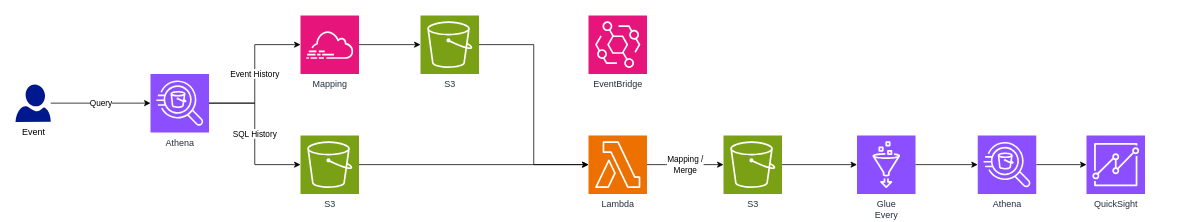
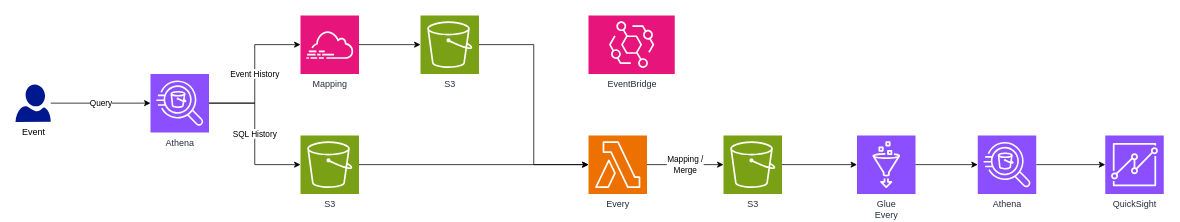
- <mxCell id="5" value="EventBridge" style="sketch=0;points=[[0,0,0],[0.25,0,0],[0.5,0,0],[0.75,0,0],[1,0,0],[0,1,0],[0.25,1,0],[0.5,1,0],[0.75,1,0],[1,1,0],[0,0.25,0],[0,0.5,0],[0,0.75,0],[1,0.25,0],[1,0.5,0],[1,0.75,0]];outlineConnect=0;fontColor=#232F3E;fillColor=#E7157B;strokeColor=#ffffff;dashed=0;verticalLabelPosition=bottom;verticalAlign=top;align=center;html=1;fontSize=12;fontStyle=0;aspect=fixed;shape=mxgraph.aws4.resourceIcon;resIcon=mxgraph.aws4.eventbridge;" vertex="1" parent="1"><mxGeometry x="784" y="20" width="78" height="78" as="geometry" /></mxCell>
+ <mxCell id="5" value="EventBridge" style="sketch=0;points=[[0,0,0],[0.25,0,0],[0.5,0,0],[0.75,0,0],[1,0,0],[0,1,0],[0.25,1,0],[0.5,1,0],[0.75,1,0],[1,1,0],[0,0.25,0],[0,0.5,0],[0,0.75,0],[1,0.25,0],[1,0.5,0],[1,0.75,0]];outlineConnect=0;fontColor=#232F3E;fillColor=#E7157B;strokeColor=#ffffff;dashed=0;verticalLabelPosition=bottom;verticalAlign=top;align=center;html=1;fontSize=12;fontStyle=0;aspect=fixed;shape=mxgraph.aws4.resourceIcon;resIcon=mxgraph.aws4.eventbridge;" vertex="1" parent="1"><mxGeometry x="784" y="20" width="115" height="78" as="geometry" /></mxCell>
- <mxCell id="22" value="QuickSight" style="sketch=0;points=[[0,0,0],[0.25,0,0],[0.5,0,0],[0.75,0,0],[1,0,0],[0,1,0],[0.25,1,0],[0.5,1,0],[0.75,1,0],[1,1,0],[0,0.25,0],[0,0.5,0],[0,0.75,0],[1,0.25,0],[1,0.5,0],[1,0.75,0]];outlineConnect=0;fontColor=#232F3E;fillColor=#8C4FFF;strokeColor=#ffffff;dashed=0;verticalLabelPosition=bottom;verticalAlign=top;align=center;html=1;fontSize=12;fontStyle=0;aspect=fixed;shape=mxgraph.aws4.resourceIcon;resIcon=mxgraph.aws4.quicksight;" vertex="1" parent="1"><mxGeometry x="1448" y="180" width="78" height="78" as="geometry" /></mxCell>
+ <mxCell id="22" value="QuickSight" style="sketch=0;points=[[0,0,0],[0.25,0,0],[0.5,0,0],[0.75,0,0],[1,0,0],[0,1,0],[0.25,1,0],[0.5,1,0],[0.75,1,0],[1,1,0],[0,0.25,0],[0,0.5,0],[0,0.75,0],[1,0.25,0],[1,0.5,0],[1,0.75,0]];outlineConnect=0;fontColor=#232F3E;fillColor=#8C4FFF;strokeColor=#ffffff;dashed=0;verticalLabelPosition=bottom;verticalAlign=top;align=center;html=1;fontSize=12;fontStyle=0;aspect=fixed;shape=mxgraph.aws4.resourceIcon;resIcon=mxgraph.aws4.quicksight;" vertex="1" parent="1"><mxGeometry x="1473" y="180" width="78" height="78" as="geometry" /></mxCell>
- <mxCell id="7" value="Lambda" style="sketch=0;points=[[0,0,0],[0.25,0,0],[0.5,0,0],[0.75,0,0],[1,0,0],[0,1,0],[0.25,1,0],[0.5,1,0],[0.75,1,0],[1,1,0],[0,0.25,0],[0,0.5,0],[0,0.75,0],[1,0.25,0],[1,0.5,0],[1,0.75,0]];outlineConnect=0;fontColor=#232F3E;fillColor=#ED7100;strokeColor=#ffffff;dashed=0;verticalLabelPosition=bottom;verticalAlign=top;align=center;html=1;fontSize=12;fontStyle=0;aspect=fixed;shape=mxgraph.aws4.resourceIcon;resIcon=mxgraph.aws4.lambda;" vertex="1" parent="1"><mxGeometry x="784" y="180" width="78" height="78" as="geometry" /></mxCell>
+ <mxCell id="7" value="Every" style="sketch=0;points=[[0,0,0],[0.25,0,0],[0.5,0,0],[0.75,0,0],[1,0,0],[0,1,0],[0.25,1,0],[0.5,1,0],[0.75,1,0],[1,1,0],[0,0.25,0],[0,0.5,0],[0,0.75,0],[1,0.25,0],[1,0.5,0],[1,0.75,0]];outlineConnect=0;fontColor=#232F3E;fillColor=#ED7100;strokeColor=#ffffff;dashed=0;verticalLabelPosition=bottom;verticalAlign=top;align=center;html=1;fontSize=12;fontStyle=0;aspect=fixed;shape=mxgraph.aws4.resourceIcon;resIcon=mxgraph.aws4.lambda;" vertex="1" parent="1"><mxGeometry x="784" y="180" width="78" height="78" as="geometry" /></mxCell>
